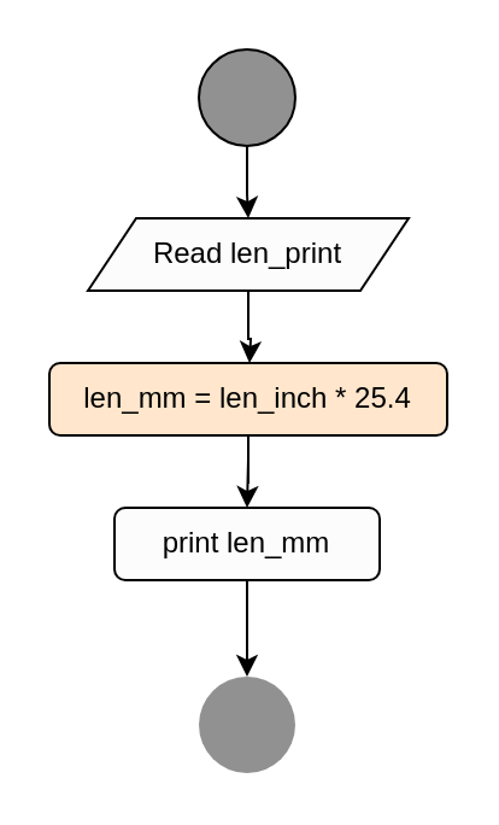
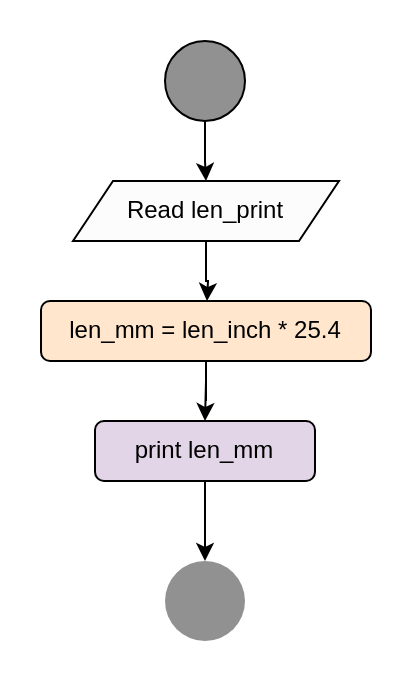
- <mxCell id="9" value="print len_mm" style="rounded=1;whiteSpace=wrap;html=1;strokeColor=default;fillColor=#FCFCFC;" vertex="1" parent="1"><mxGeometry x="47" y="210" width="110" height="30" as="geometry" /></mxCell>
+ <mxCell id="9" value="print len_mm" style="rounded=1;whiteSpace=wrap;html=1;strokeColor=default;fillColor=#e1d5e7;" vertex="1" parent="1"><mxGeometry x="47" y="210" width="110" height="30" as="geometry" /></mxCell>
